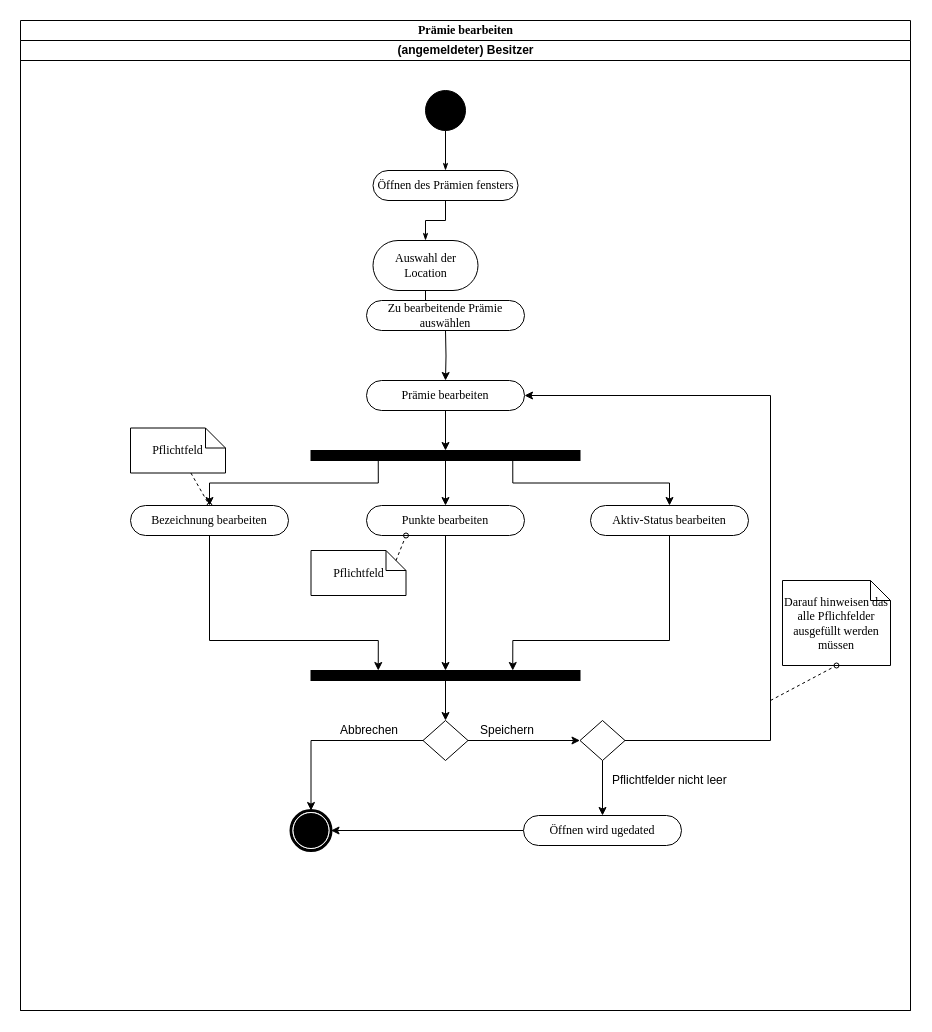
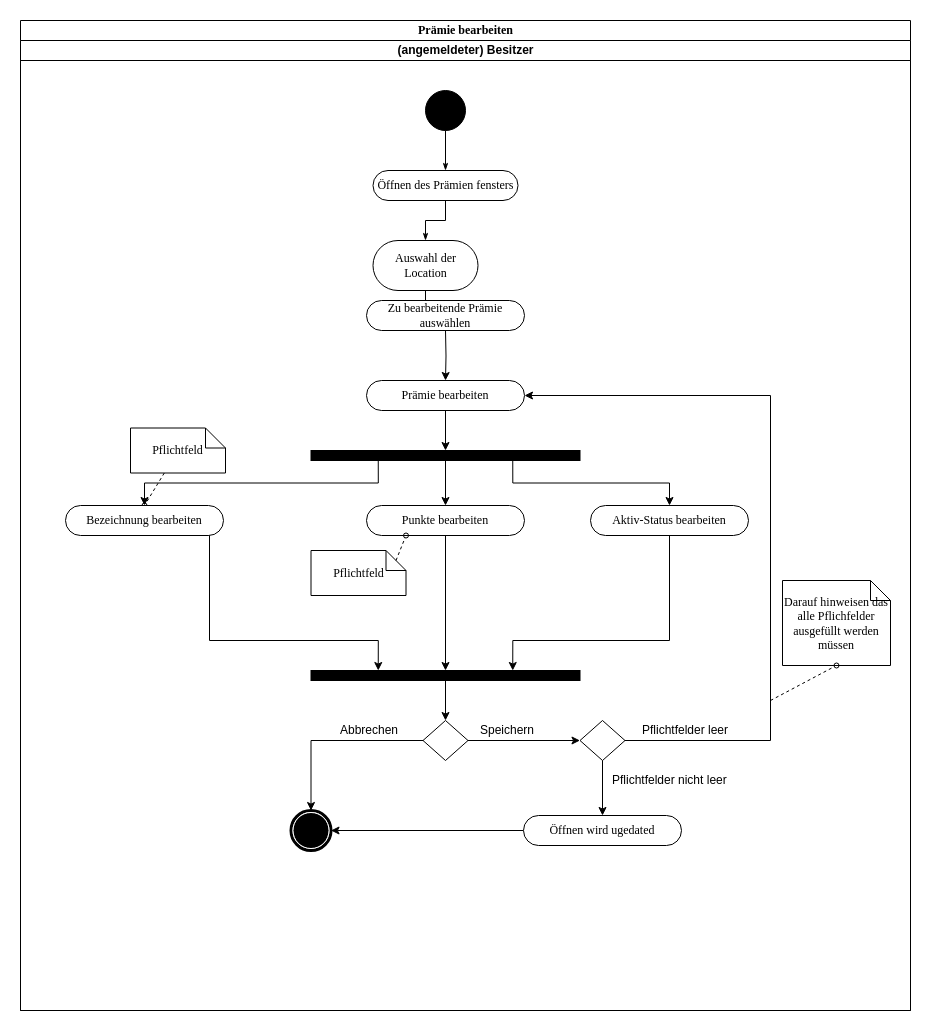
- <mxCell id="17" value="Bezeichnung bearbeiten" style="rounded=1;whiteSpace=wrap;html=1;shadow=0;comic=0;labelBackgroundColor=none;strokeColor=#000000;strokeWidth=1;fillColor=#ffffff;fontFamily=Verdana;fontSize=12;fontColor=#000000;align=center;arcSize=50;" vertex="1" parent="3"><mxGeometry x="110" y="465" width="158" height="30" as="geometry" /></mxCell>
+ <mxCell id="17" value="Bezeichnung bearbeiten" style="rounded=1;whiteSpace=wrap;html=1;shadow=0;comic=0;labelBackgroundColor=none;strokeColor=#000000;strokeWidth=1;fillColor=#ffffff;fontFamily=Verdana;fontSize=12;fontColor=#000000;align=center;arcSize=50;" vertex="1" parent="3"><mxGeometry x="45" y="465" width="158" height="30" as="geometry" /></mxCell>
+ <mxCell id="37" value="Pflichtfelder leer" style="text;html=1;resizable=0;points=[];autosize=1;align=left;verticalAlign=top;spacingTop=-4;" vertex="1" parent="3"><mxGeometry x="620" y="680" width="100" height="20" as="geometry" /></mxCell>
